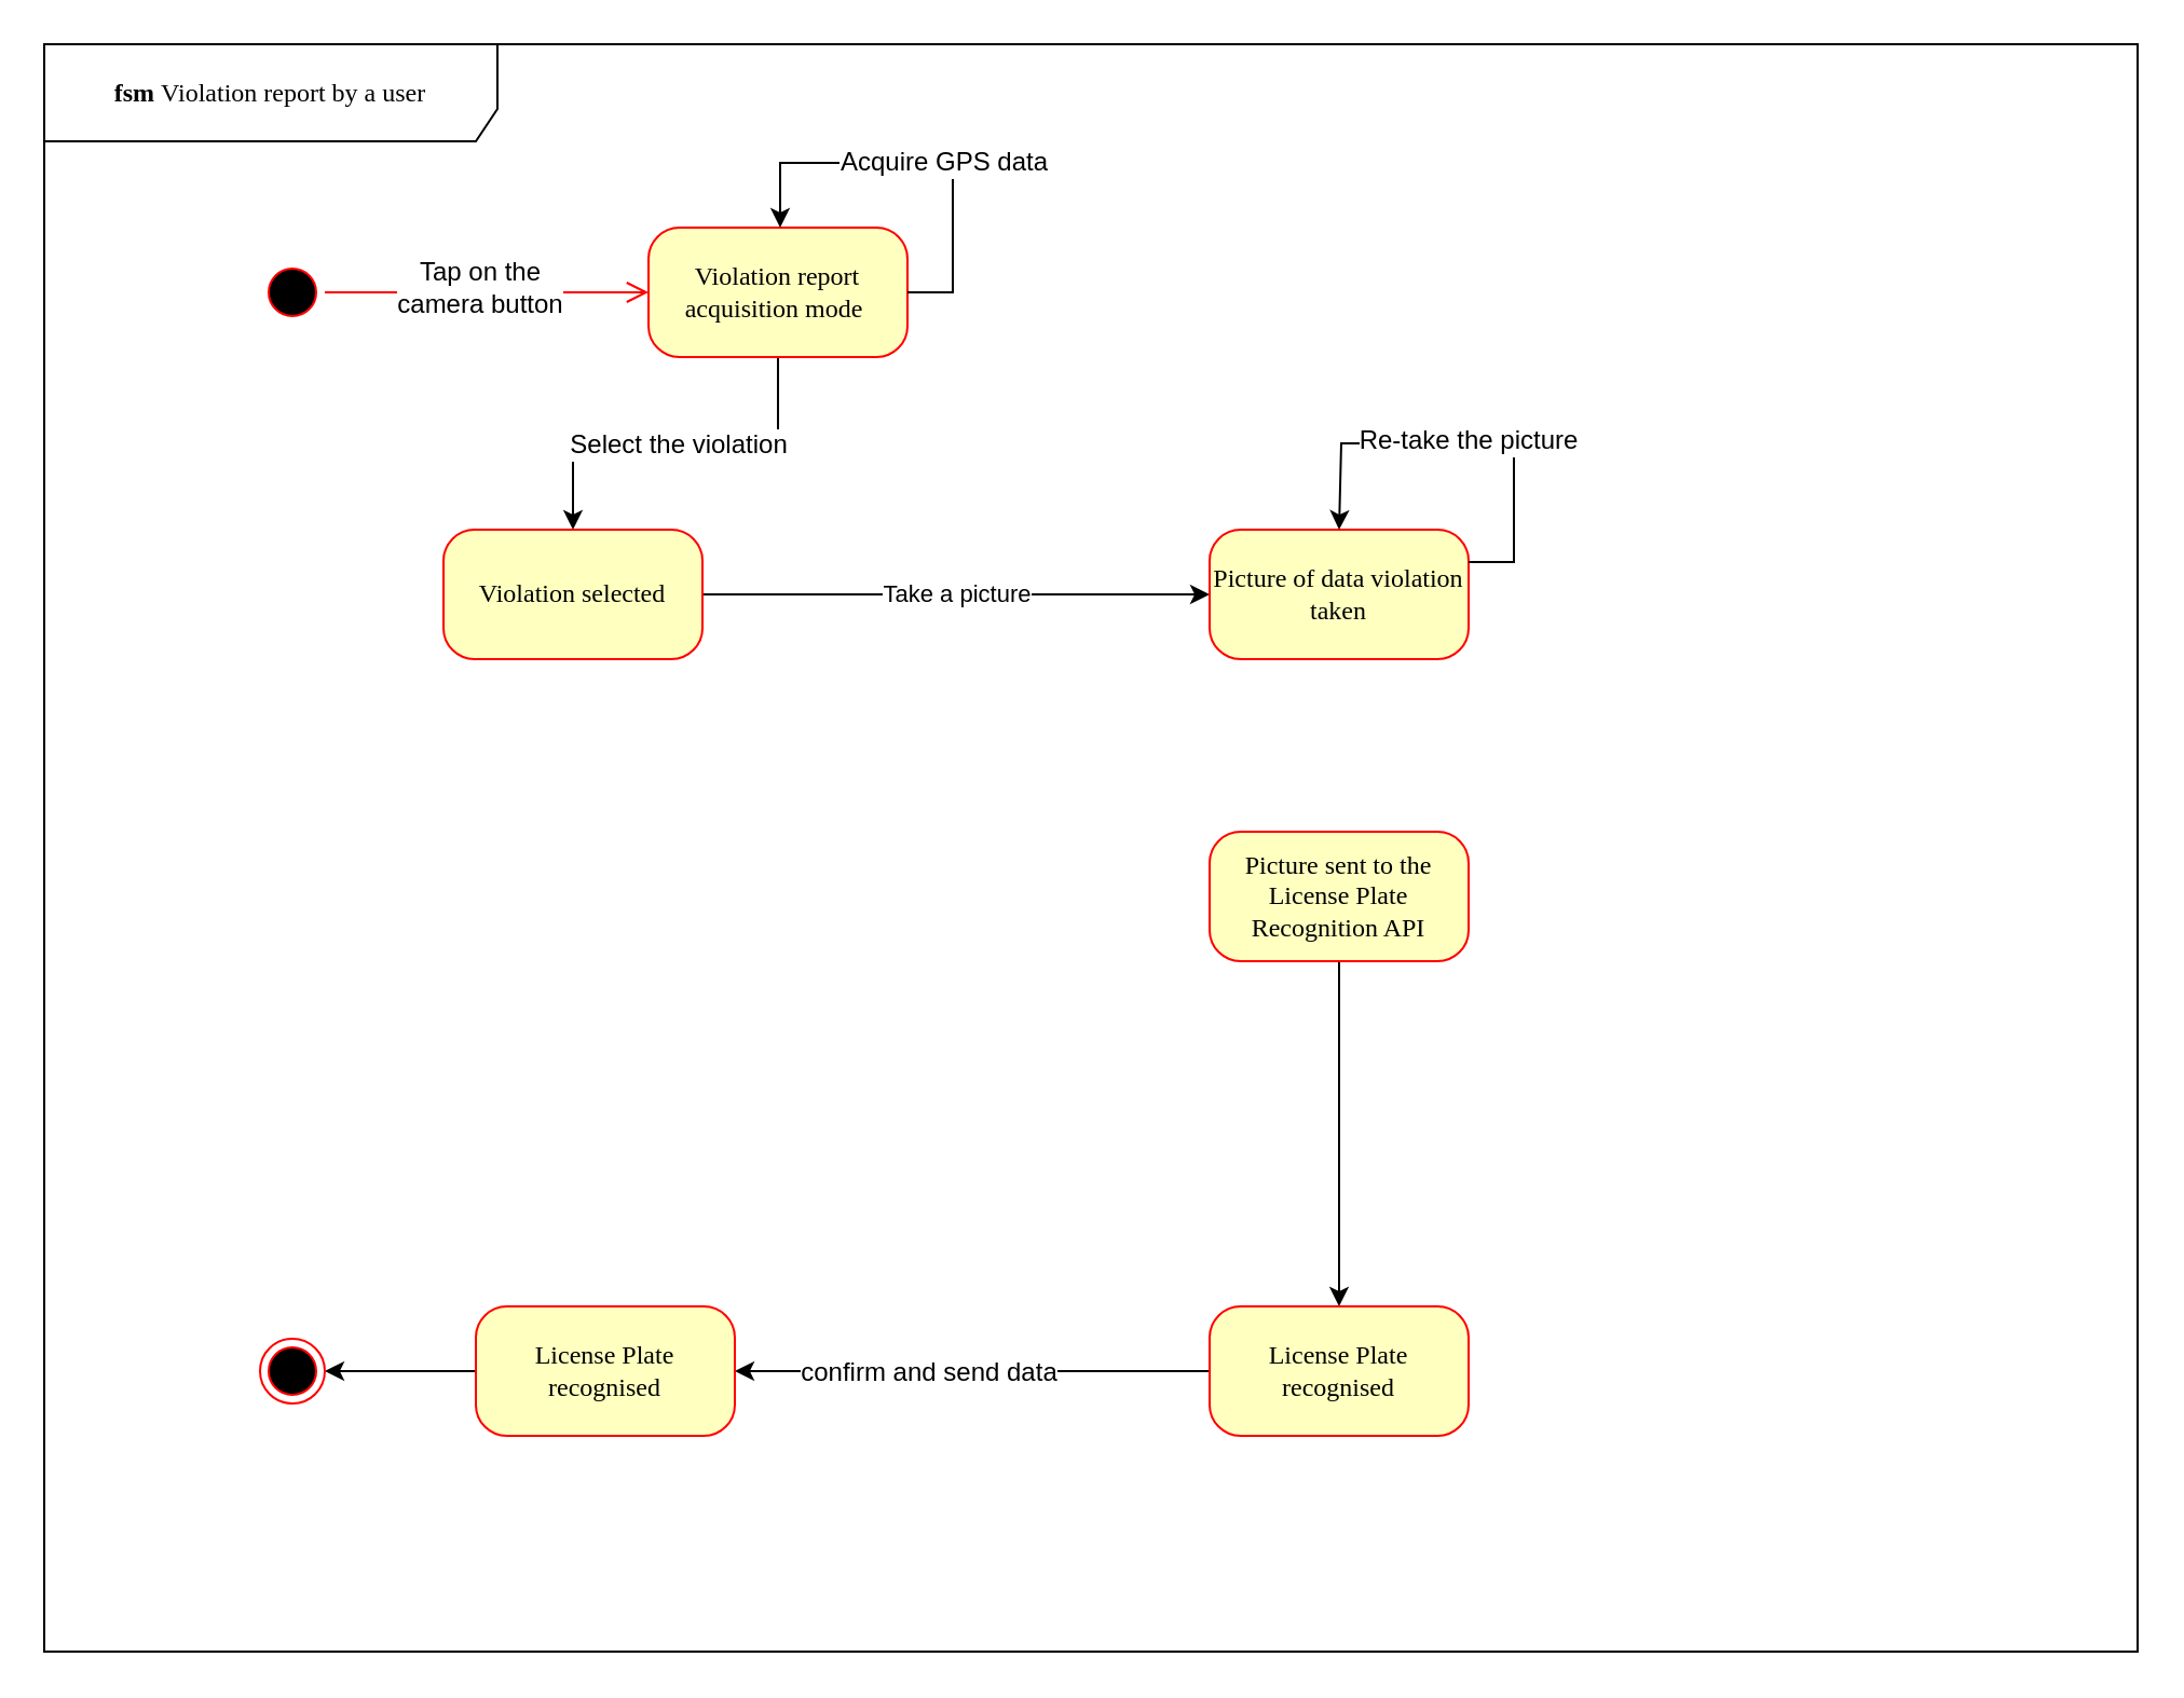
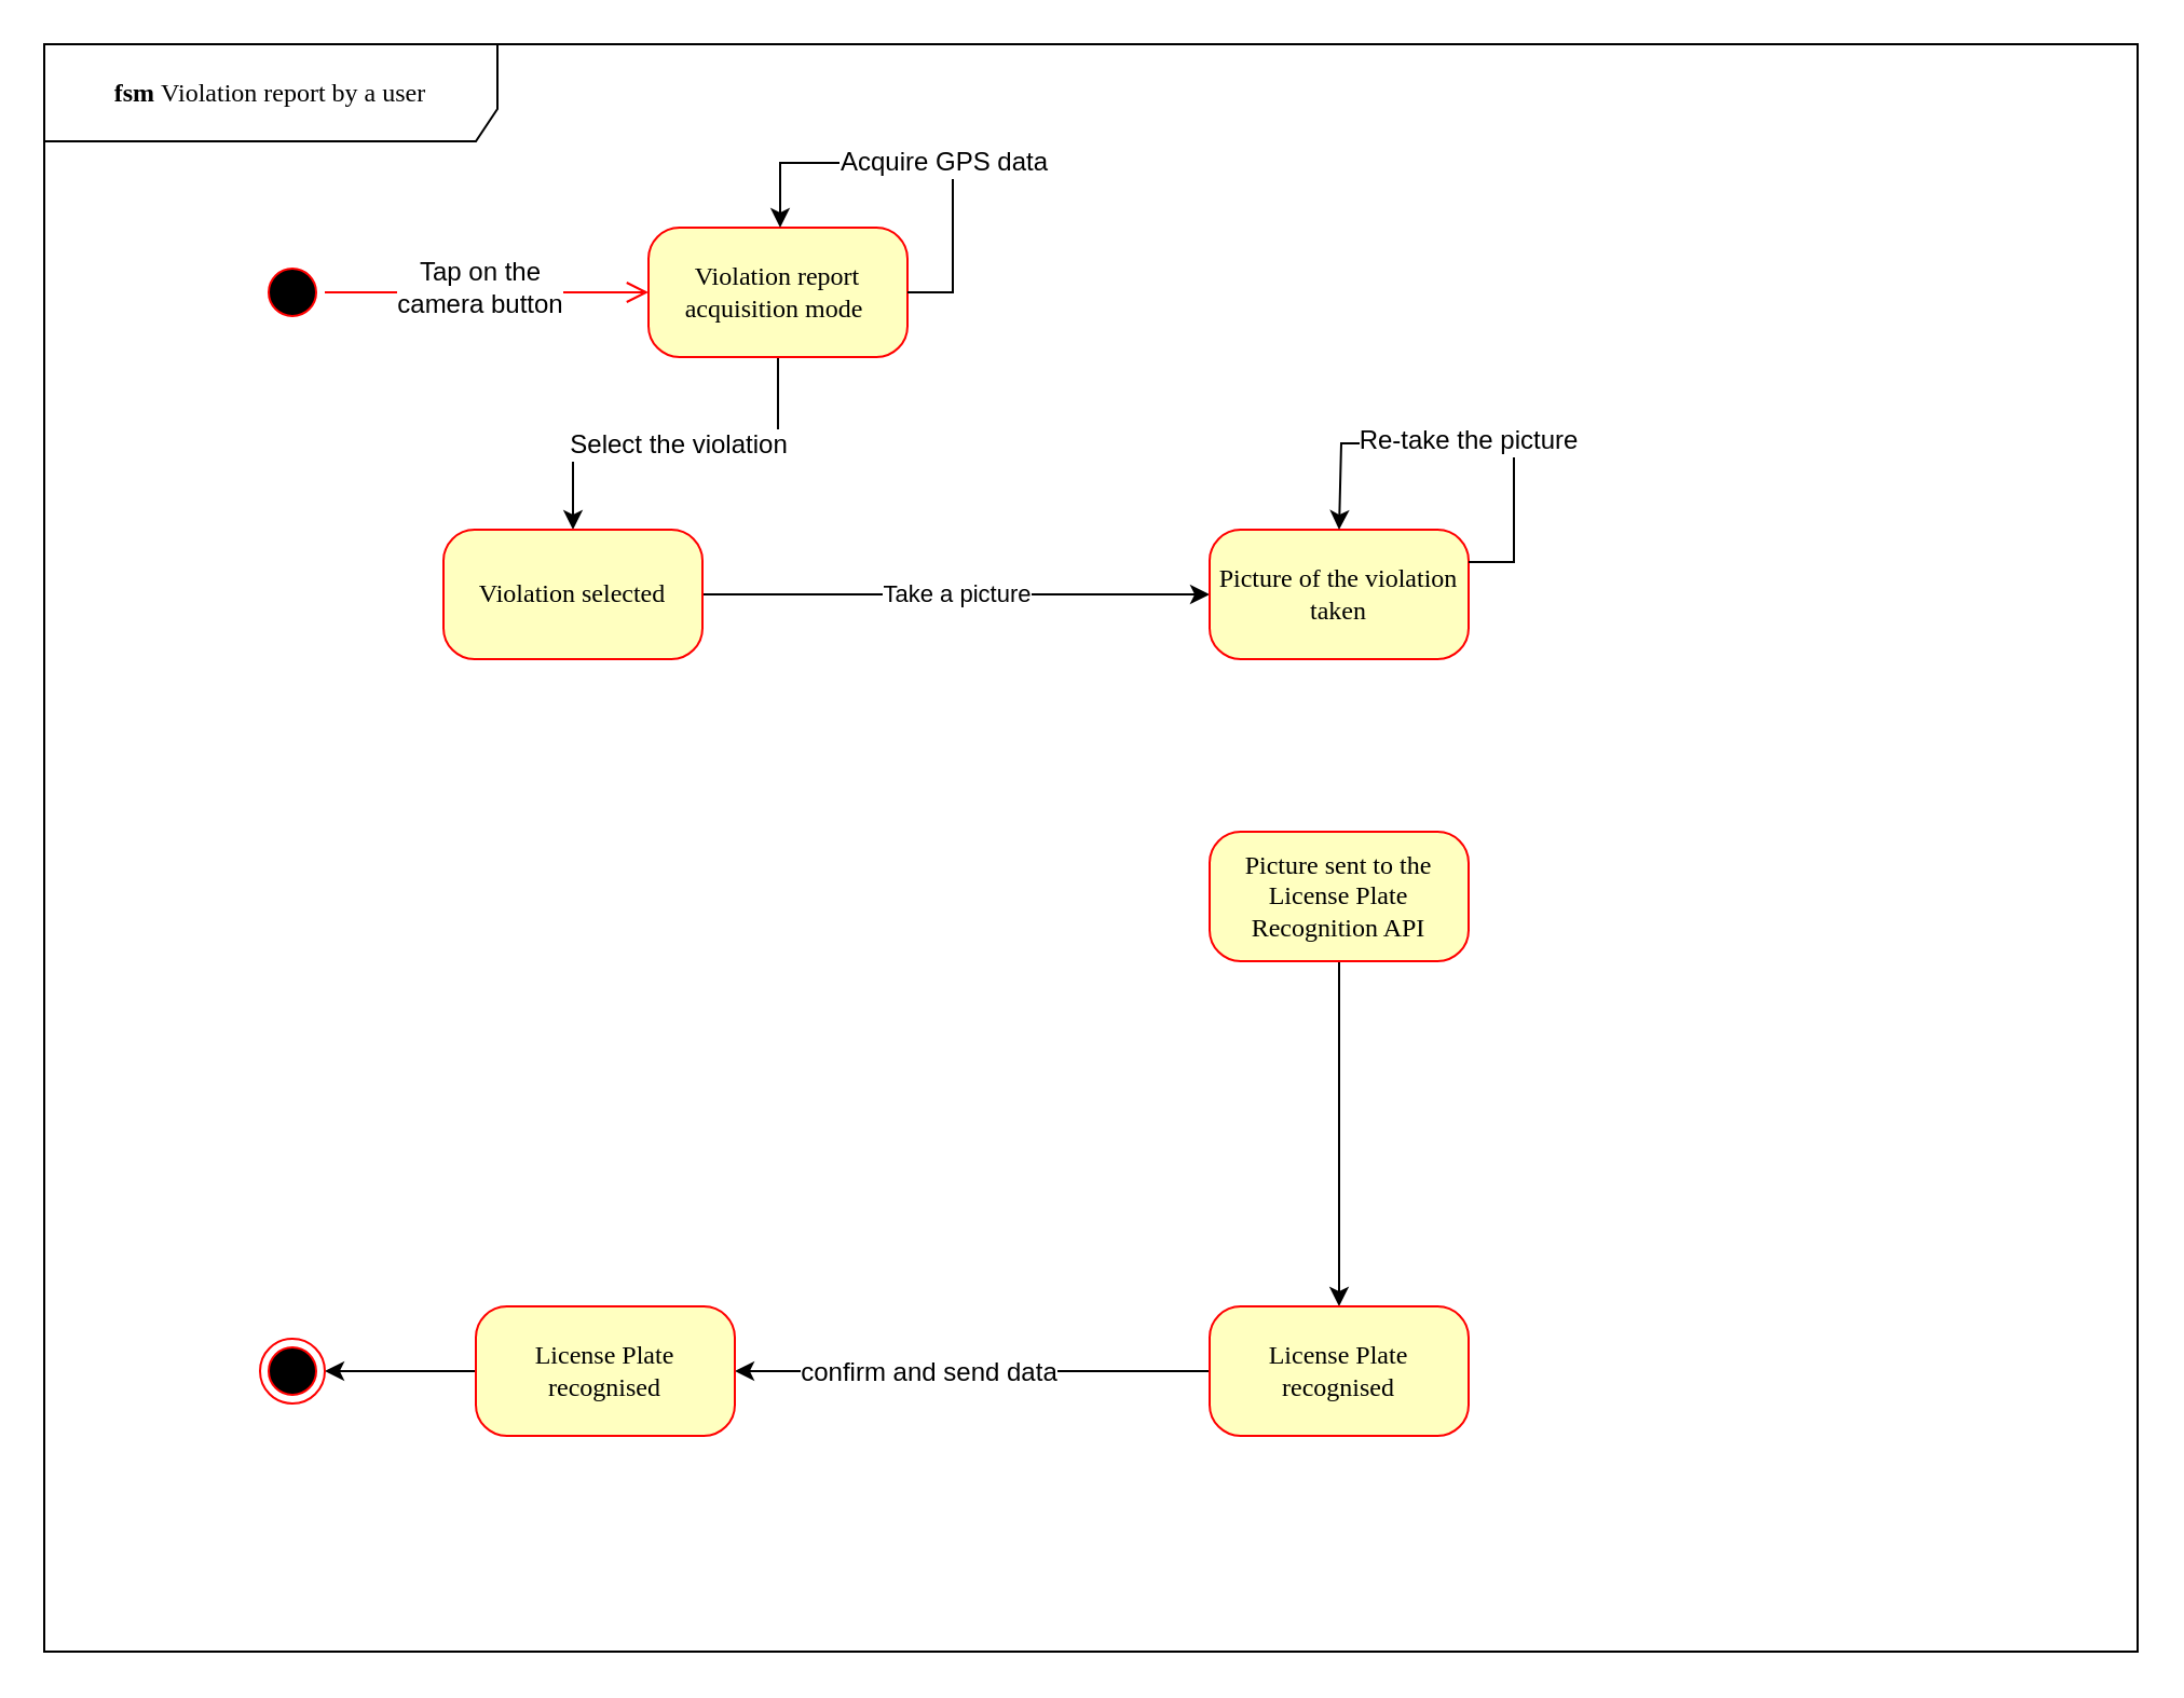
- <mxCell id="9" value="Picture of data violation taken" style="rounded=1;whiteSpace=wrap;html=1;arcSize=24;fillColor=#ffffc0;strokeColor=#ff0000;shadow=0;comic=0;labelBackgroundColor=none;fontFamily=Verdana;fontSize=12;fontColor=#000000;align=center;" parent="1" vertex="1"><mxGeometry x="560" y="245" width="120" height="60" as="geometry" /></mxCell>
+ <mxCell id="9" value="Picture of the violation taken" style="rounded=1;whiteSpace=wrap;html=1;arcSize=24;fillColor=#ffffc0;strokeColor=#ff0000;shadow=0;comic=0;labelBackgroundColor=none;fontFamily=Verdana;fontSize=12;fontColor=#000000;align=center;" parent="1" vertex="1"><mxGeometry x="560" y="245" width="120" height="60" as="geometry" /></mxCell>
